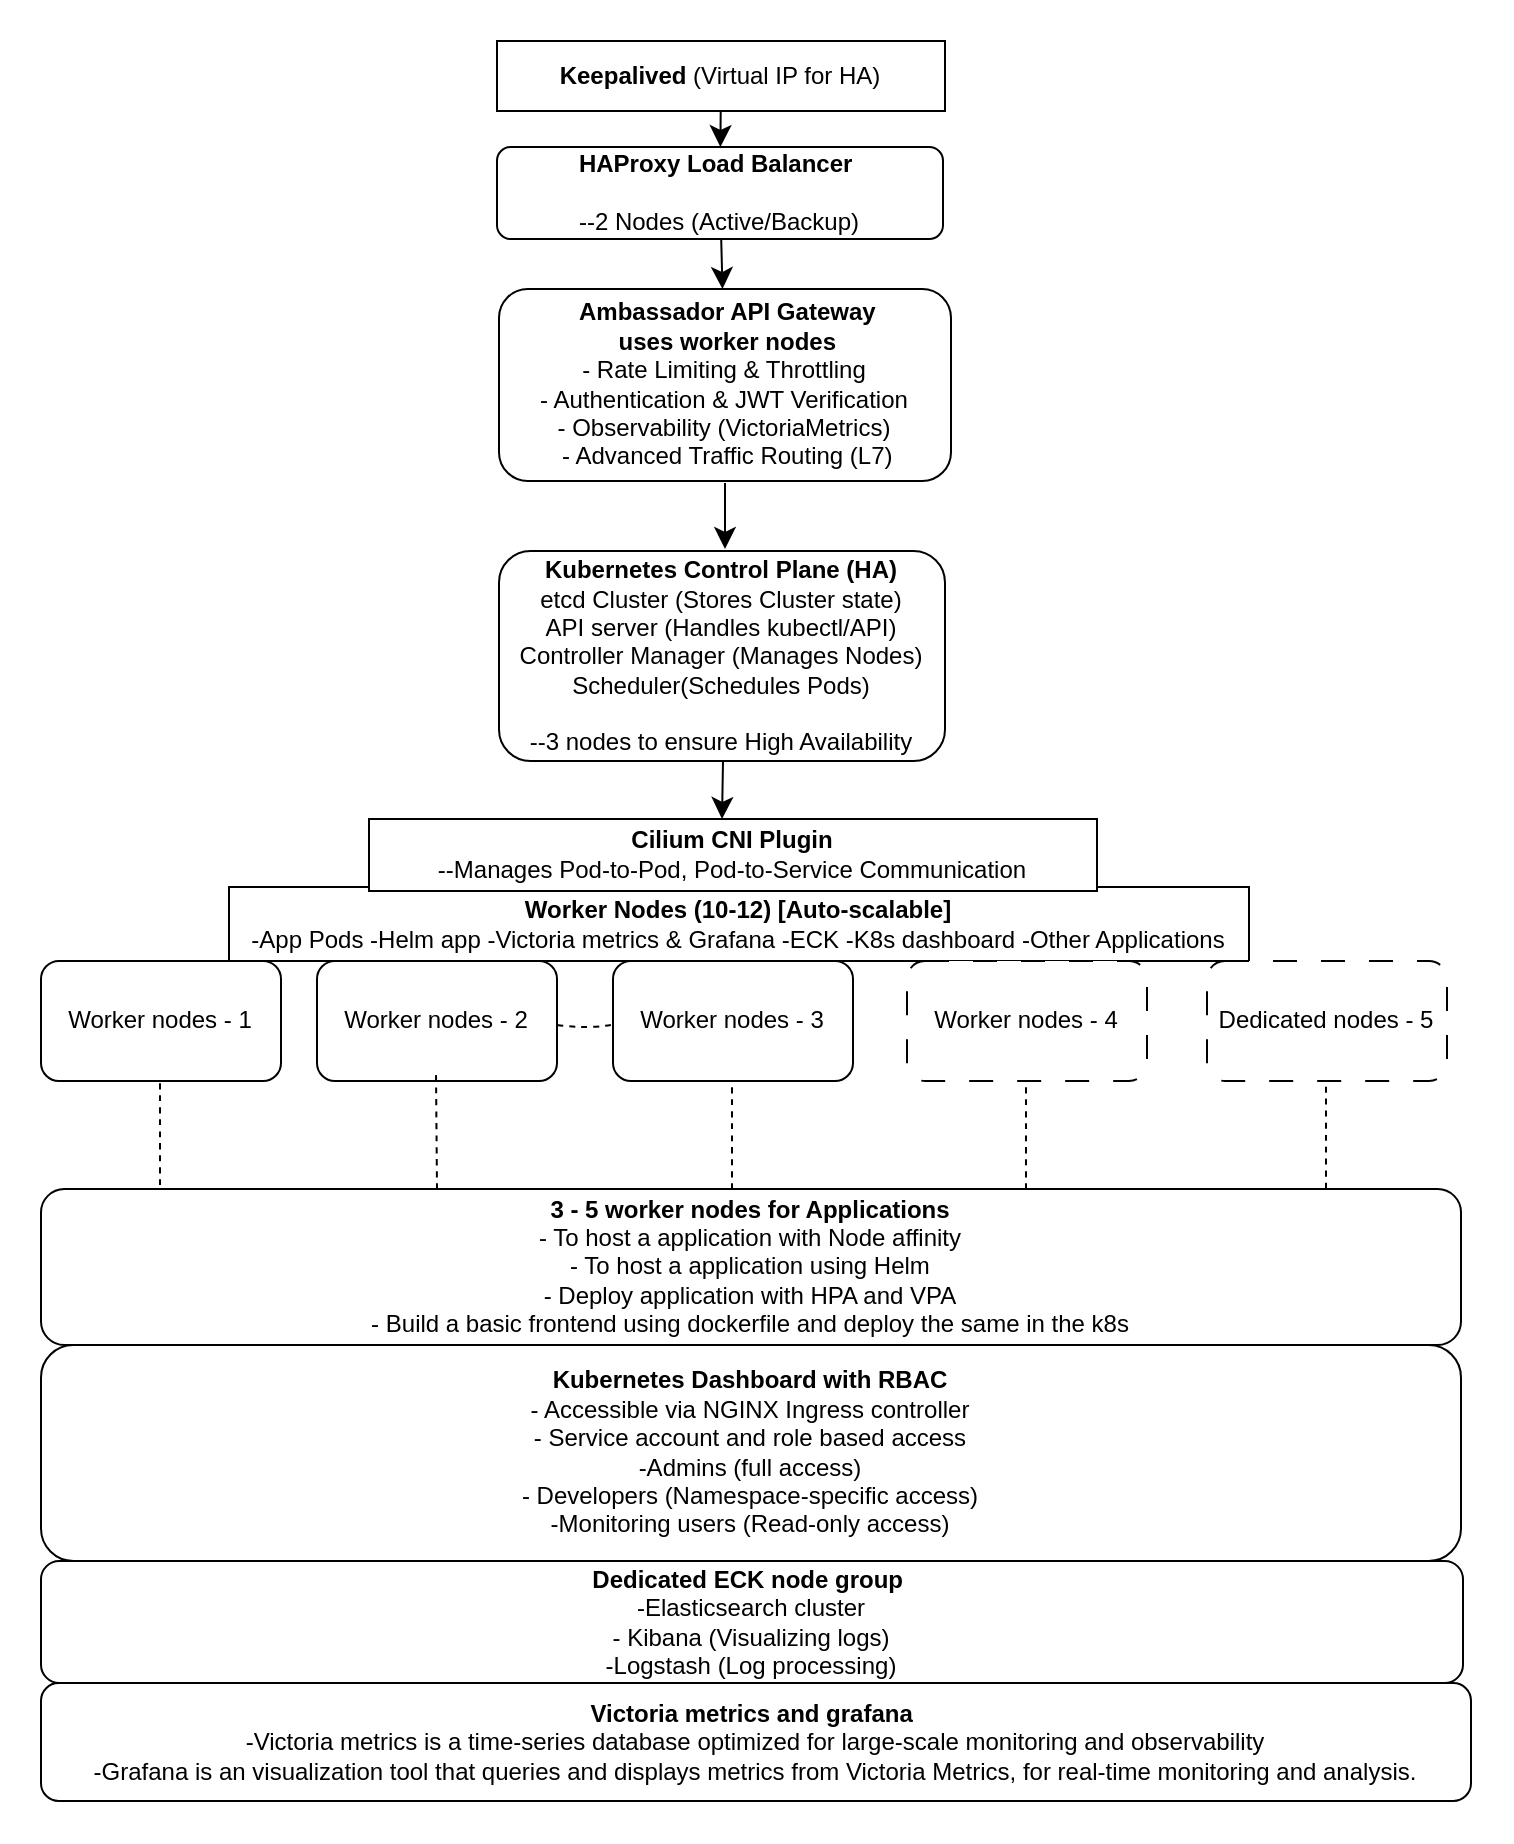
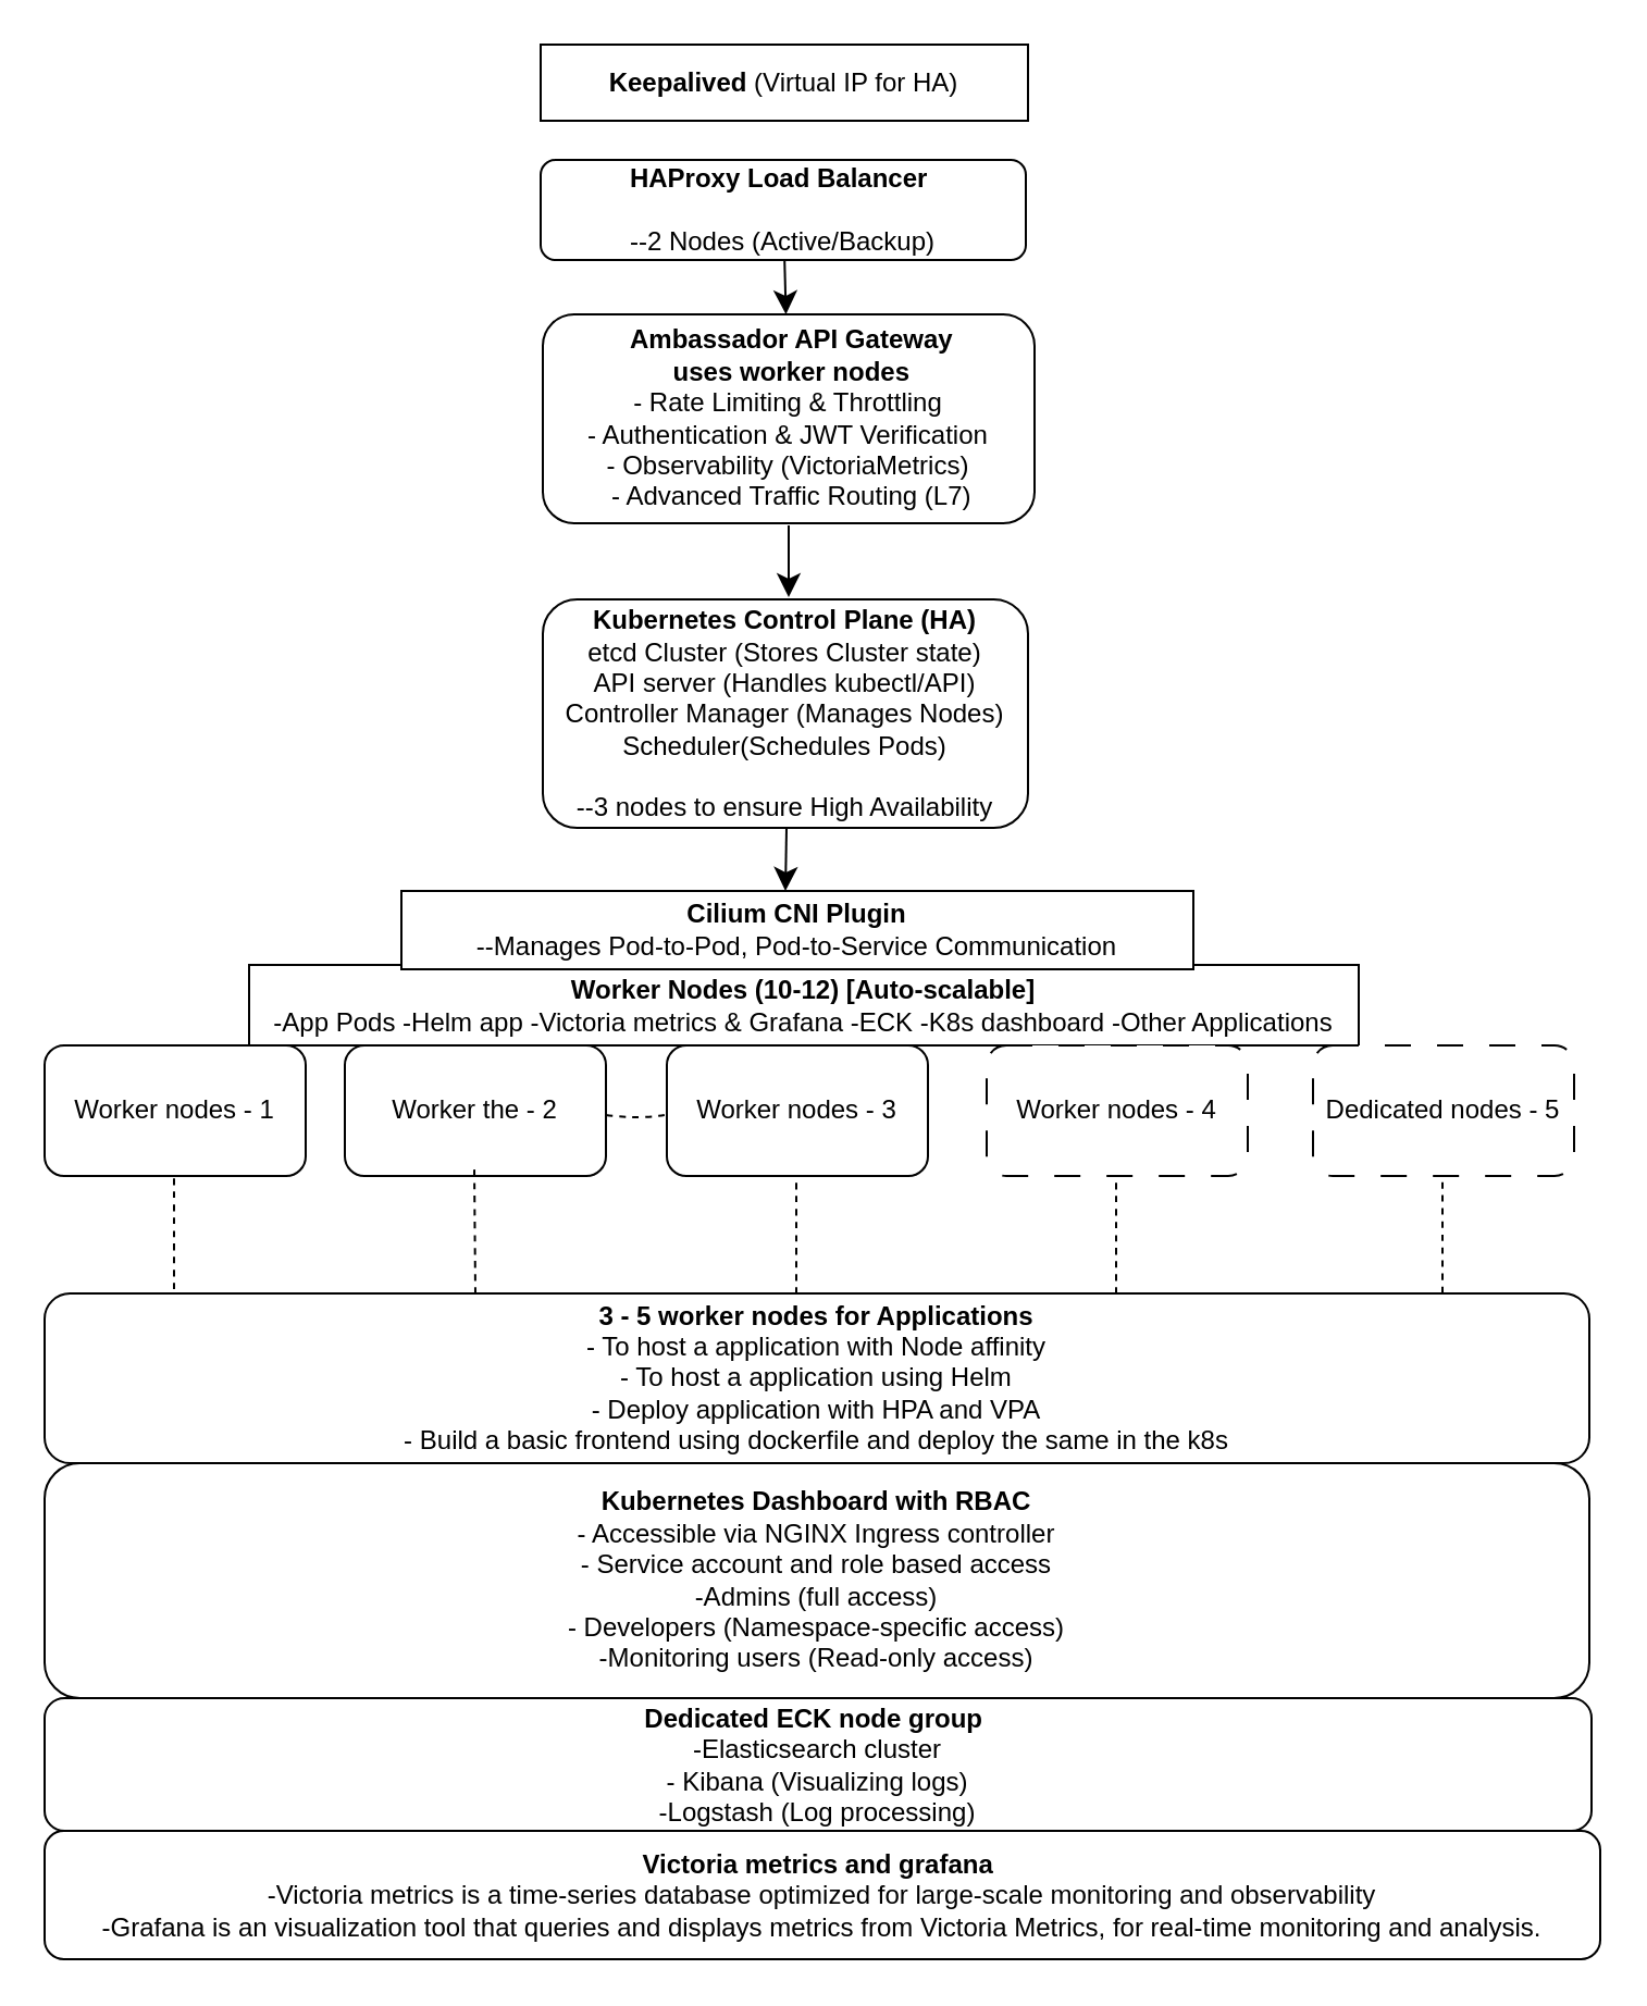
- <mxCell id="2" value="" style="edgeStyle=none;curved=1;rounded=0;orthogonalLoop=1;jettySize=auto;html=1;fontSize=12;startSize=8;endSize=8;" edge="1" parent="1" source="3" target="5"><mxGeometry relative="1" as="geometry" /></mxCell>
- <mxCell id="11" value="Worker nodes - 2" style="rounded=1;whiteSpace=wrap;html=1;" vertex="1" parent="1"><mxGeometry x="158" y="480" width="120" height="60" as="geometry" /></mxCell>
+ <mxCell id="11" value="Worker the - 2" style="rounded=1;whiteSpace=wrap;html=1;" vertex="1" parent="1"><mxGeometry x="158" y="480" width="120" height="60" as="geometry" /></mxCell>
